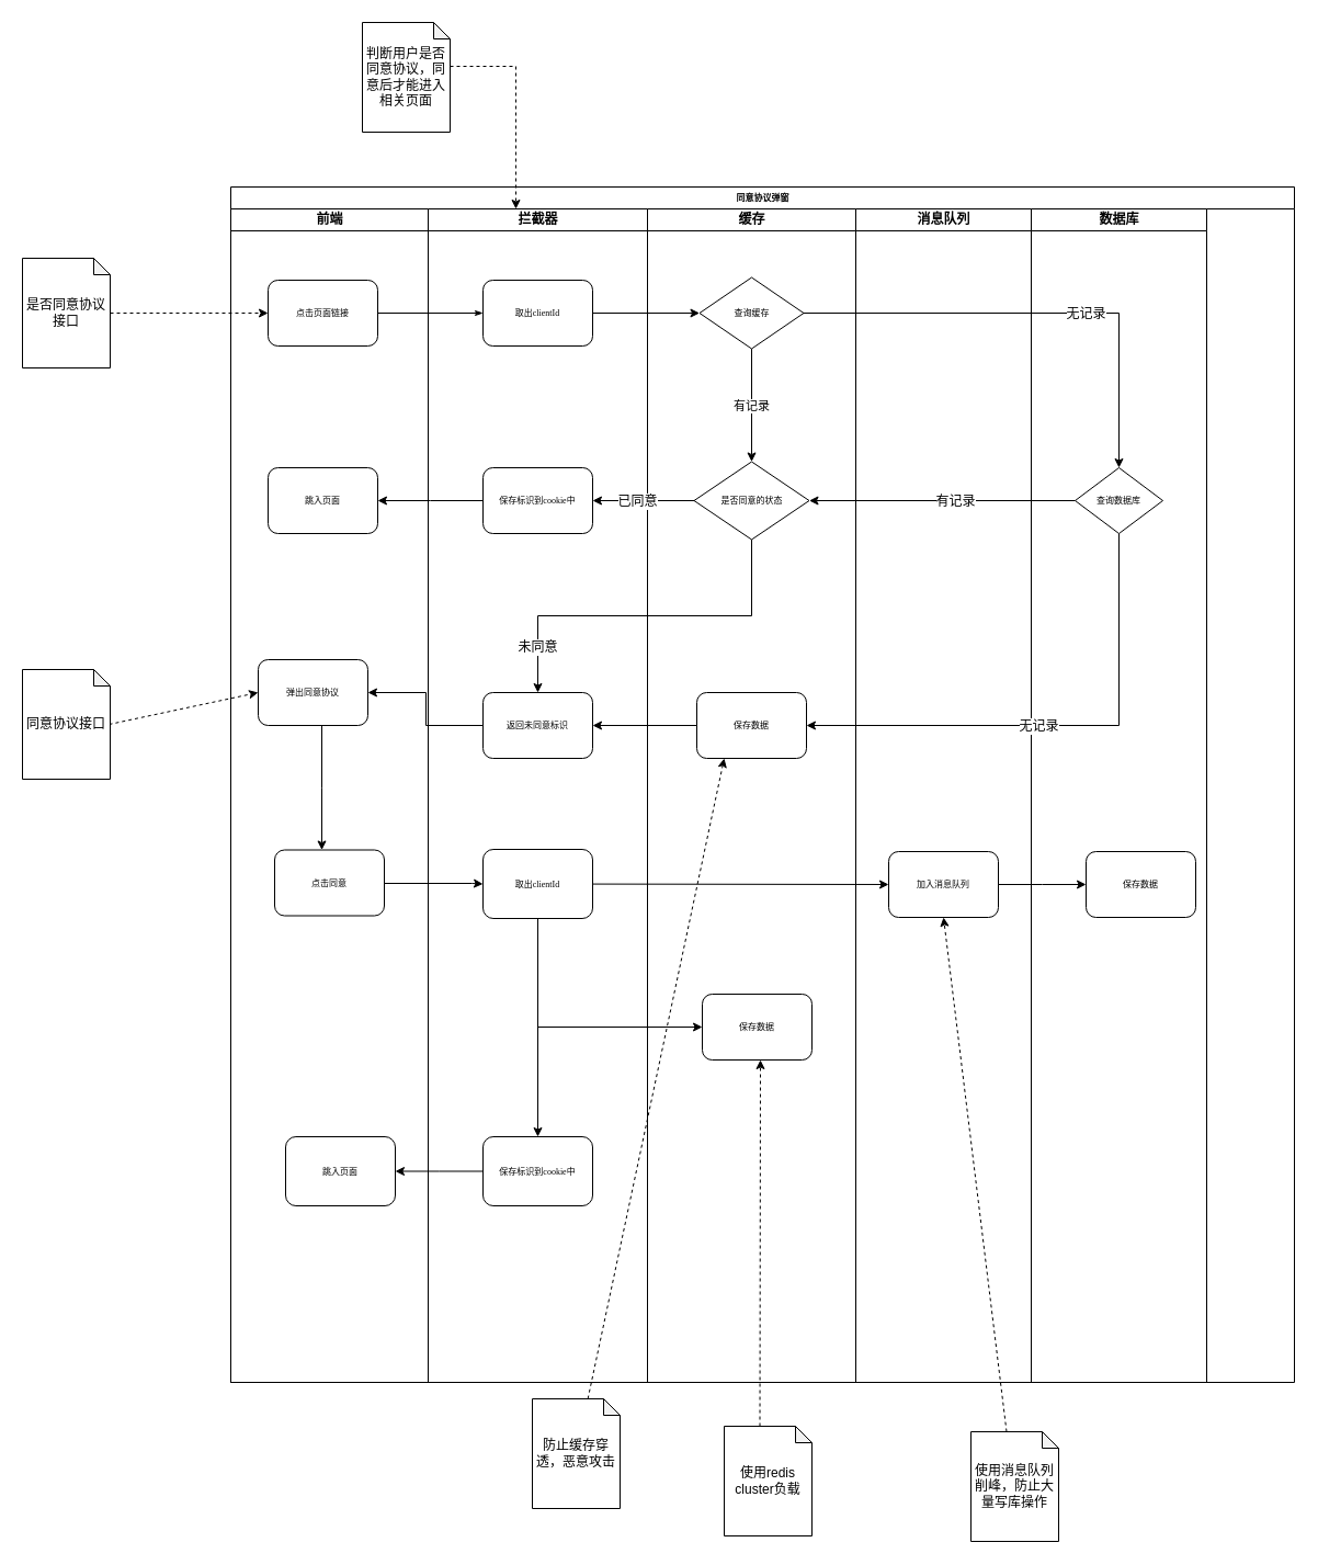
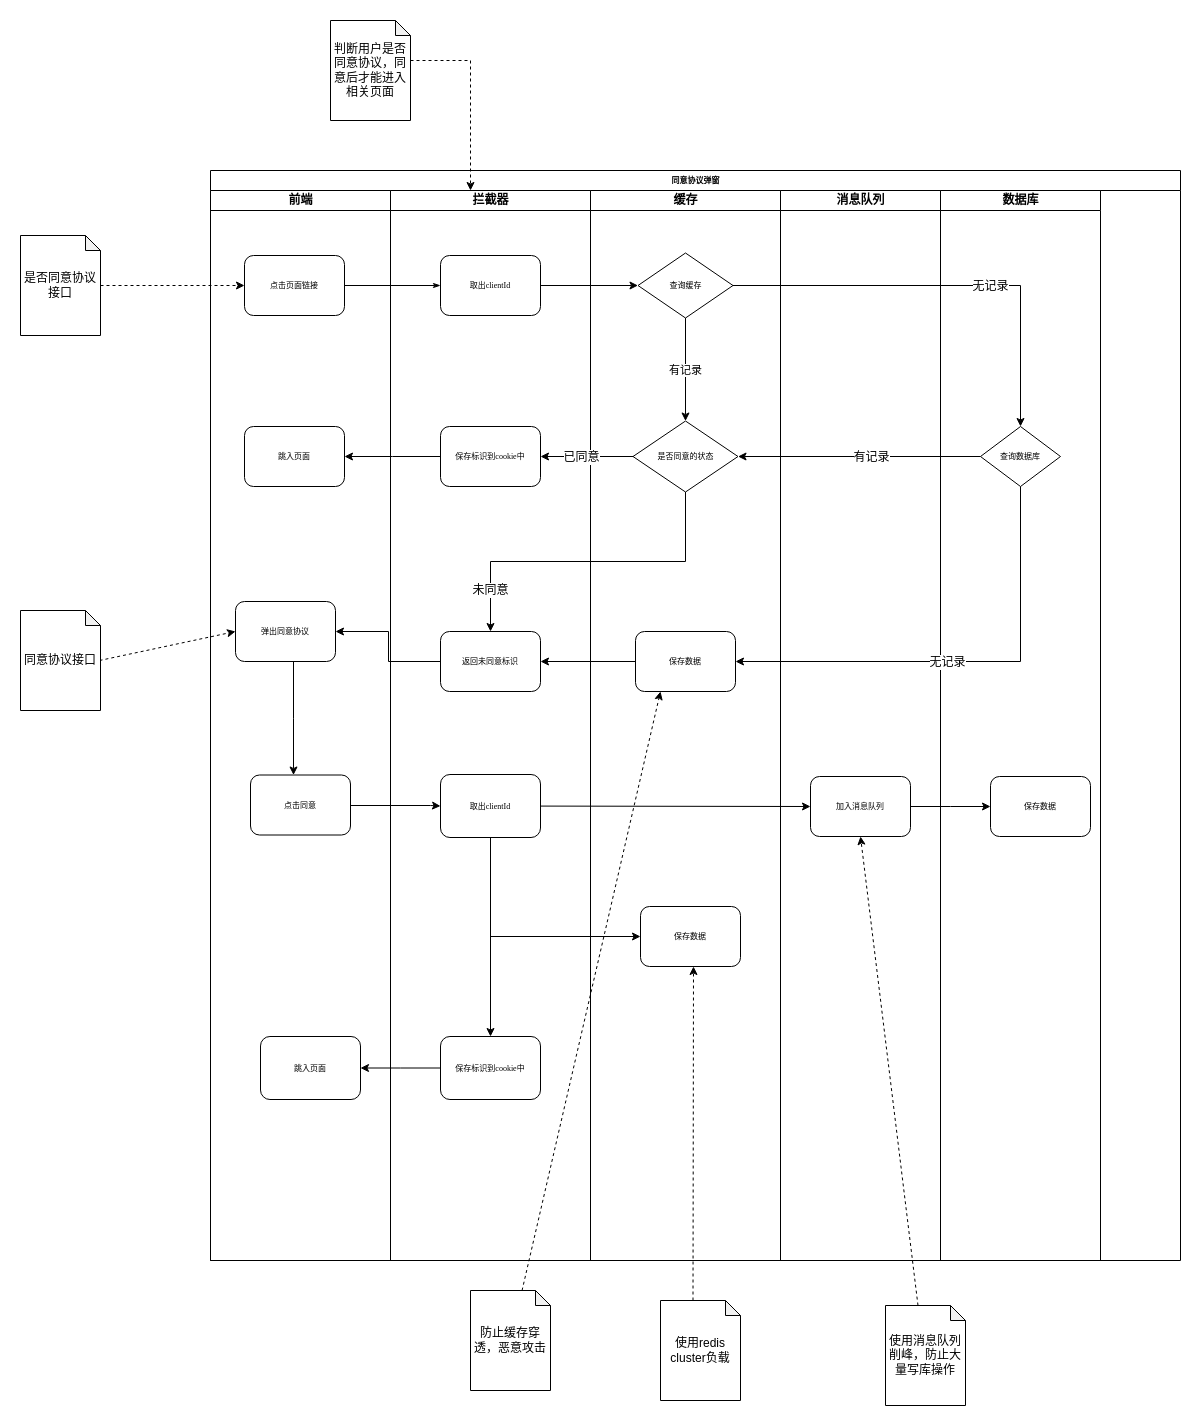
- <mxCell id="60" value="防止缓存穿透，恶意攻击" style="shape=note;whiteSpace=wrap;html=1;backgroundOutline=1;darkOpacity=0.05;size=15;" vertex="1" parent="1"><mxGeometry x="485" y="1275" width="80" height="100" as="geometry" /></mxCell>
+ <mxCell id="60" value="防止缓存穿透，恶意攻击" style="shape=note;whiteSpace=wrap;html=1;backgroundOutline=1;darkOpacity=0.05;size=15;" vertex="1" parent="1"><mxGeometry x="470" y="1290" width="80" height="100" as="geometry" /></mxCell>
